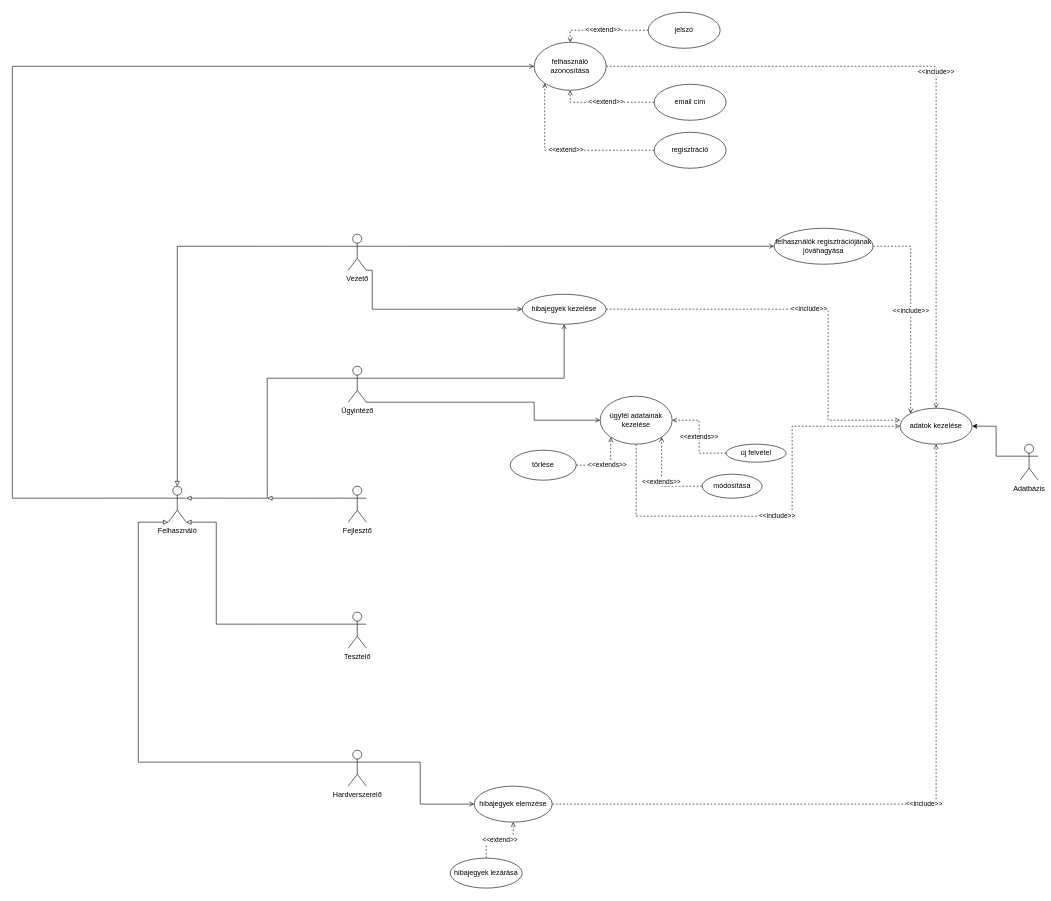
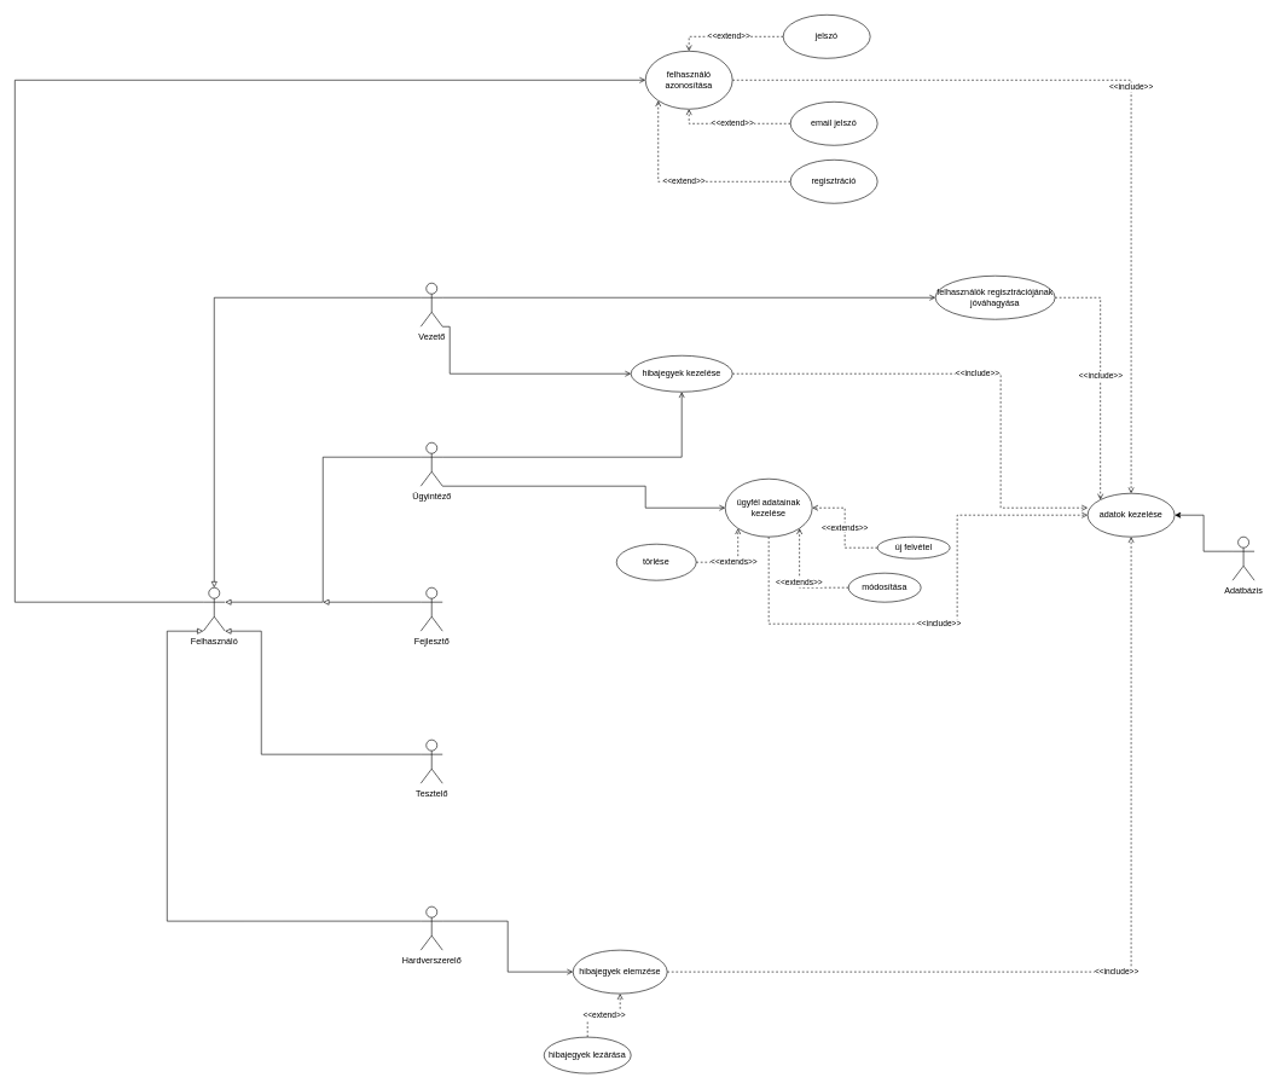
- <mxCell id="26" value="email cím" style="ellipse;whiteSpace=wrap;html=1;" parent="1" vertex="1"><mxGeometry x="1090" y="140" width="120" height="60" as="geometry" /></mxCell>
+ <mxCell id="26" value="email jelszó" style="ellipse;whiteSpace=wrap;html=1;" parent="1" vertex="1"><mxGeometry x="1090" y="140" width="120" height="60" as="geometry" /></mxCell>
